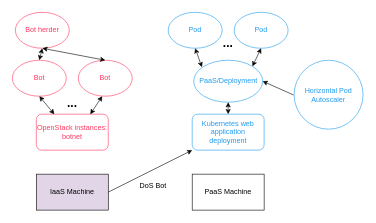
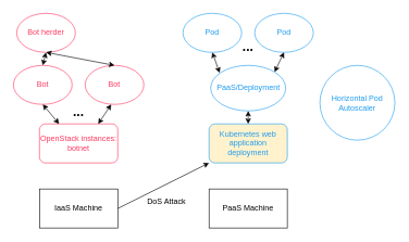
- <mxCell id="23" value="" style="endArrow=classic;html=1;fontSize=20;fontColor=#209CEE;entryX=1;entryY=0.5;entryDx=0;entryDy=0;exitX=-0.007;exitY=0.504;exitDx=0;exitDy=0;exitPerimeter=0;" edge="1" parent="1" source="24" target="16"><mxGeometry width="50" height="50" relative="1" as="geometry"><mxPoint x="480" y="135" as="sourcePoint" /><mxPoint x="410" y="160" as="targetPoint" /></mxGeometry></mxCell>
- <mxCell id="6" value="Kubernetes web application deployment" style="rounded=1;whiteSpace=wrap;html=1;strokeColor=#209CEE;fontColor=#209CEE;" vertex="1" parent="1"><mxGeometry x="320" y="190" width="120" height="60" as="geometry" /></mxCell>
+ <mxCell id="6" value="Kubernetes web application deployment" style="rounded=1;whiteSpace=wrap;html=1;strokeColor=#209CEE;fontColor=#209CEE;fillColor=#fff2cc;" vertex="1" parent="1"><mxGeometry x="320" y="190" width="120" height="60" as="geometry" /></mxCell>
- <mxCell id="7" value="DoS Bot" style="text;html=1;strokeColor=none;fillColor=none;align=center;verticalAlign=middle;whiteSpace=wrap;rounded=0;" vertex="1" parent="1"><mxGeometry x="220" y="300" width="70" height="20" as="geometry" /></mxCell>
+ <mxCell id="7" value="DoS Attack" style="text;html=1;strokeColor=none;fillColor=none;align=center;verticalAlign=middle;whiteSpace=wrap;rounded=0;" vertex="1" parent="1"><mxGeometry x="220" y="300" width="70" height="20" as="geometry" /></mxCell>
- <mxCell id="2" value="IaaS Machine" style="rounded=0;whiteSpace=wrap;html=1;fillColor=#e1d5e7;" vertex="1" parent="1"><mxGeometry x="60" y="290" width="120" height="60" as="geometry" /></mxCell>
+ <mxCell id="2" value="IaaS Machine" style="rounded=0;whiteSpace=wrap;html=1;" vertex="1" parent="1"><mxGeometry x="60" y="290" width="120" height="60" as="geometry" /></mxCell>
